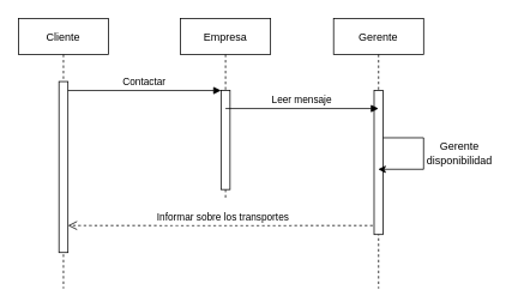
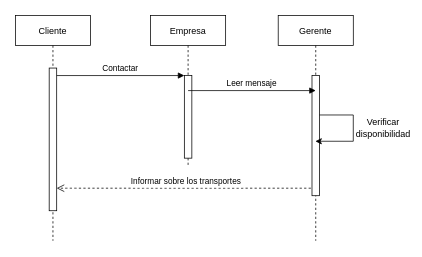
- <mxCell id="12" value="Gerente&lt;br&gt;disponibilidad" style="text;html=1;strokeColor=none;fillColor=none;align=center;verticalAlign=middle;whiteSpace=wrap;rounded=0;" vertex="1" parent="1"><mxGeometry x="480" y="155" width="60" height="30" as="geometry" /></mxCell>
+ <mxCell id="12" value="Verificar&lt;br&gt;disponibilidad" style="text;html=1;strokeColor=none;fillColor=none;align=center;verticalAlign=middle;whiteSpace=wrap;rounded=0;" vertex="1" parent="1"><mxGeometry x="480" y="155" width="60" height="30" as="geometry" /></mxCell>
